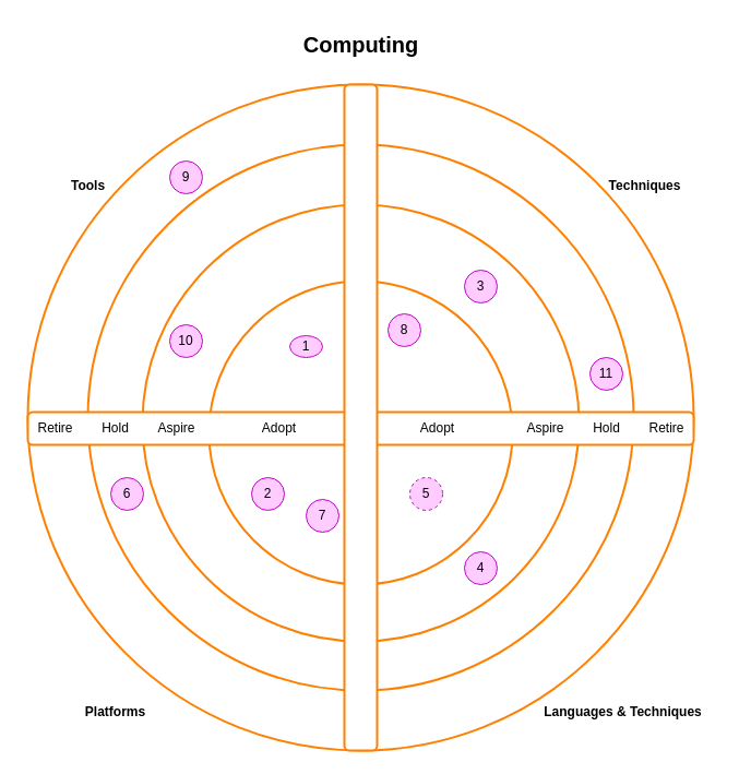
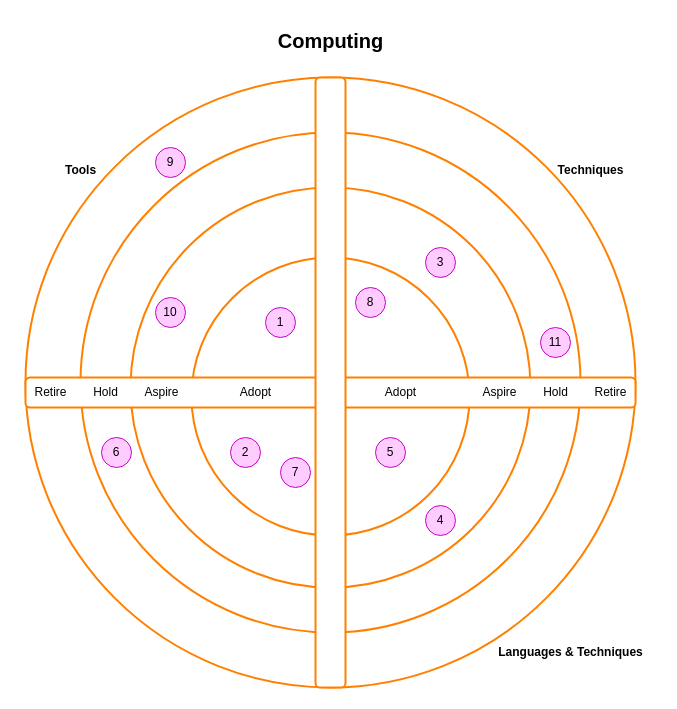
- <mxCell id="20" value="1" style="ellipse;whiteSpace=wrap;html=1;aspect=fixed;fillColor=#FFCCFF;strokeColor=#CC00CC;" parent="1" vertex="1"><mxGeometry x="265" y="307" width="30" height="20" as="geometry" /></mxCell>
+ <mxCell id="20" value="1" style="ellipse;whiteSpace=wrap;html=1;aspect=fixed;fillColor=#FFCCFF;strokeColor=#CC00CC;" parent="1" vertex="1"><mxGeometry x="265" y="307" width="30" height="30" as="geometry" /></mxCell>
- <mxCell id="24" value="5" style="ellipse;whiteSpace=wrap;html=1;aspect=fixed;fillColor=#FFCCFF;strokeColor=#CC00CC;dashed=1;" parent="1" vertex="1"><mxGeometry x="375" y="437" width="30" height="30" as="geometry" /></mxCell>
+ <mxCell id="24" value="5" style="ellipse;whiteSpace=wrap;html=1;aspect=fixed;fillColor=#FFCCFF;strokeColor=#CC00CC;" parent="1" vertex="1"><mxGeometry x="375" y="437" width="30" height="30" as="geometry" /></mxCell>
- <mxCell id="9" value="Platforms" style="text;html=1;align=center;verticalAlign=middle;resizable=0;points=[];autosize=1;strokeColor=none;fillColor=none;fontStyle=1;strokeWidth=2;" parent="1" vertex="1"><mxGeometry x="65" y="637" width="80" height="30" as="geometry" /></mxCell>
